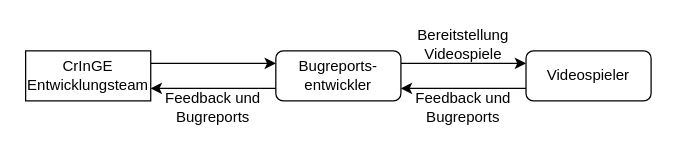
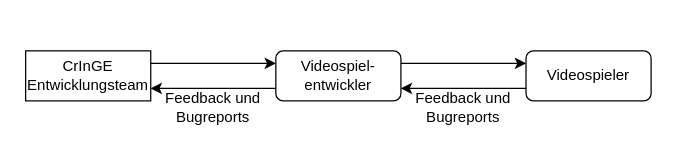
- <mxCell id="10" value="Bereitstellung Videospiele" style="text;html=1;strokeColor=none;fillColor=none;align=center;verticalAlign=middle;whiteSpace=wrap;rounded=0;" vertex="1" parent="1"><mxGeometry x="320" y="20" width="100" height="30" as="geometry" /></mxCell>
- <mxCell id="6" value="Bugreports-entwickler" style="rounded=1;whiteSpace=wrap;html=1;" vertex="1" parent="1"><mxGeometry x="220" y="40" width="100" height="40" as="geometry" /></mxCell>
+ <mxCell id="6" value="Videospiel-entwickler" style="rounded=1;whiteSpace=wrap;html=1;" vertex="1" parent="1"><mxGeometry x="220" y="40" width="100" height="40" as="geometry" /></mxCell>
